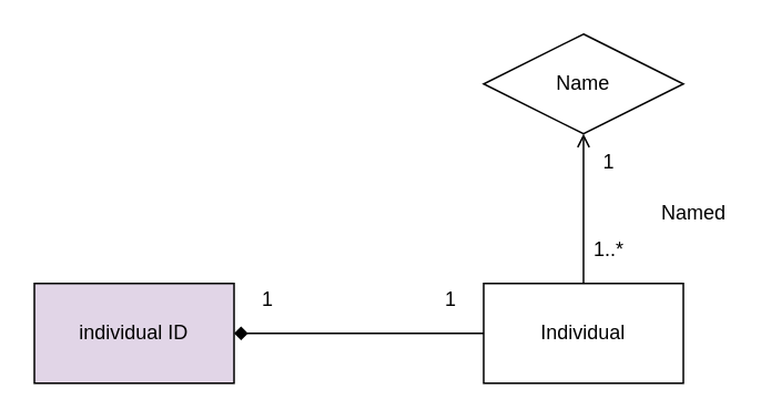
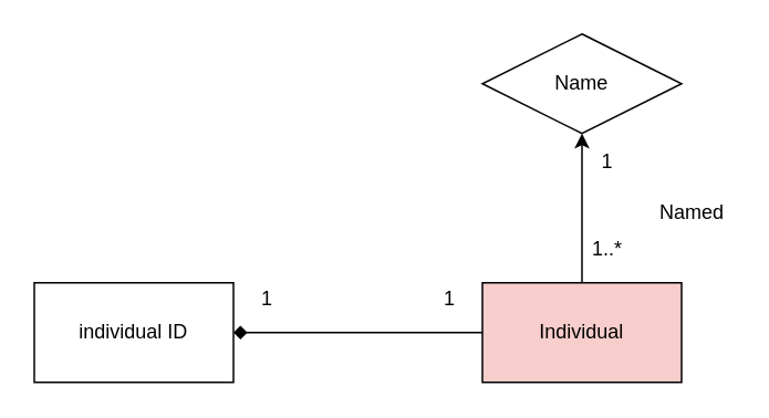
- <mxCell id="3" style="edgeStyle=orthogonalEdgeStyle;rounded=0;orthogonalLoop=1;jettySize=auto;html=1;exitX=0.5;exitY=0;exitDx=0;exitDy=0;entryX=0.5;entryY=1;entryDx=0;entryDy=0;endArrow=open;" edge="1" parent="1" source="4" target="6"><mxGeometry relative="1" as="geometry" /></mxCell>
+ <mxCell id="3" style="edgeStyle=orthogonalEdgeStyle;rounded=0;orthogonalLoop=1;jettySize=auto;html=1;exitX=0.5;exitY=0;exitDx=0;exitDy=0;entryX=0.5;entryY=1;entryDx=0;entryDy=0;" edge="1" parent="1" source="4" target="6"><mxGeometry relative="1" as="geometry" /></mxCell>
- <mxCell id="5" value="individual ID" style="rounded=0;whiteSpace=wrap;html=1;fillColor=#e1d5e7;" vertex="1" parent="1"><mxGeometry x="20" y="170" width="120" height="60" as="geometry" /></mxCell>
+ <mxCell id="5" value="individual ID" style="rounded=0;whiteSpace=wrap;html=1;" vertex="1" parent="1"><mxGeometry x="20" y="170" width="120" height="60" as="geometry" /></mxCell>
- <mxCell id="4" value="Individual" style="rounded=0;whiteSpace=wrap;html=1;" vertex="1" parent="1"><mxGeometry x="290" y="170" width="120" height="60" as="geometry" /></mxCell>
+ <mxCell id="4" value="Individual" style="rounded=0;whiteSpace=wrap;html=1;fillColor=#f8cecc;" vertex="1" parent="1"><mxGeometry x="290" y="170" width="120" height="60" as="geometry" /></mxCell>
